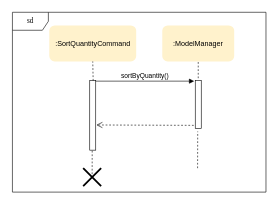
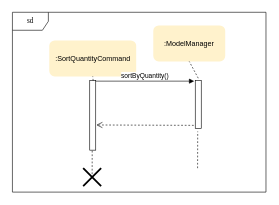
- <mxCell id="3" value=":SortQuantityCommand" style="rounded=1;whiteSpace=wrap;html=1;fillColor=#fff2cc;strokeColor=none;" vertex="1" parent="1"><mxGeometry x="81.5" y="42" width="145" height="60" as="geometry" /></mxCell>
+ <mxCell id="3" value=":SortQuantityCommand" style="rounded=1;whiteSpace=wrap;html=1;fillColor=#fff2cc;strokeColor=none;" vertex="1" parent="1"><mxGeometry x="81.5" y="67" width="145" height="60" as="geometry" /></mxCell>
- <mxCell id="4" value=":ModelManager" style="rounded=1;whiteSpace=wrap;html=1;fillColor=#fff2cc;strokeColor=none;" vertex="1" parent="1"><mxGeometry x="270" y="42" width="120" height="60" as="geometry" /></mxCell>
+ <mxCell id="4" value=":ModelManager" style="rounded=1;whiteSpace=wrap;html=1;fillColor=#fff2cc;strokeColor=none;" vertex="1" parent="1"><mxGeometry x="255" y="42" width="120" height="60" as="geometry" /></mxCell>
